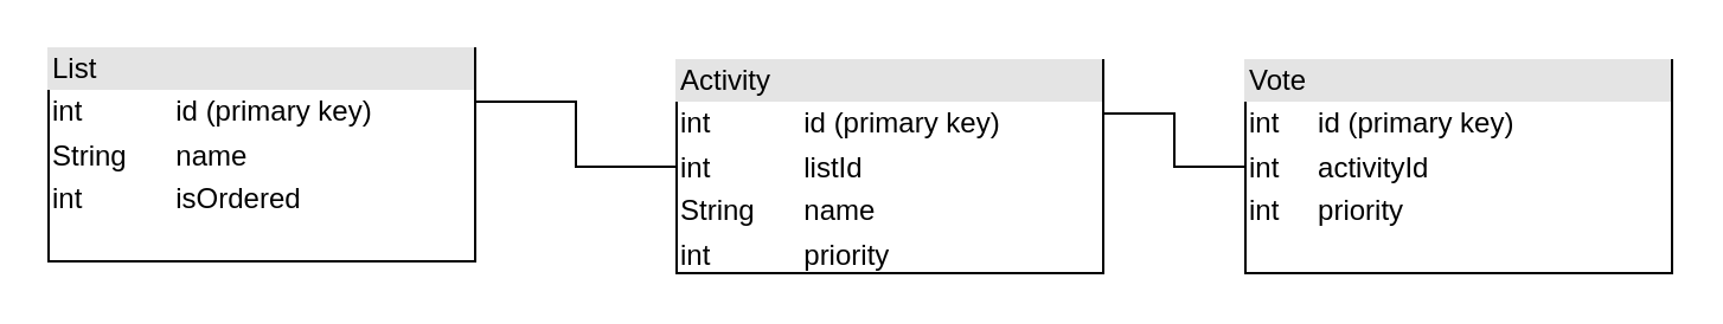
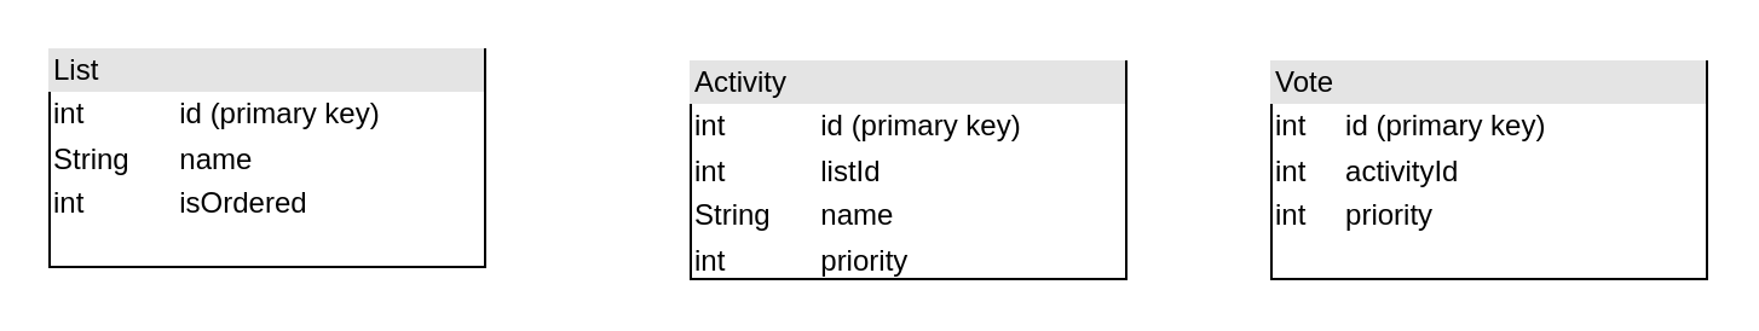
- <mxCell id="3" style="edgeStyle=orthogonalEdgeStyle;rounded=0;orthogonalLoop=1;jettySize=auto;html=1;exitX=0;exitY=0.5;exitDx=0;exitDy=0;entryX=1;entryY=0.25;entryDx=0;entryDy=0;endArrow=none;startFill=0;" edge="1" parent="1" source="4" target="2"><mxGeometry relative="1" as="geometry" /></mxCell>
- <mxCell id="5" style="edgeStyle=orthogonalEdgeStyle;rounded=0;orthogonalLoop=1;jettySize=auto;html=1;exitX=0;exitY=0.5;exitDx=0;exitDy=0;entryX=1;entryY=0.25;entryDx=0;entryDy=0;endArrow=none;startFill=0;" edge="1" parent="1" source="6" target="4"><mxGeometry relative="1" as="geometry" /></mxCell>
